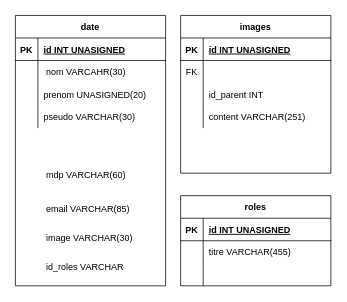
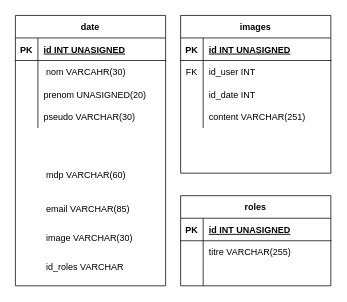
+ <mxCell id="9" value="id_user INT" style="shape=partialRectangle;connectable=0;fillColor=none;top=0;left=0;bottom=0;right=0;align=left;spacingLeft=6;overflow=hidden;" parent="7" vertex="1"><mxGeometry x="30" width="170" height="30" as="geometry" /></mxCell>
- <mxCell id="12" value="id_parent INT" style="shape=partialRectangle;connectable=0;fillColor=none;top=0;left=0;bottom=0;right=0;align=left;spacingLeft=6;overflow=hidden;" parent="10" vertex="1"><mxGeometry x="30" width="170" height="30" as="geometry" /></mxCell>
+ <mxCell id="12" value="id_date INT" style="shape=partialRectangle;connectable=0;fillColor=none;top=0;left=0;bottom=0;right=0;align=left;spacingLeft=6;overflow=hidden;" parent="10" vertex="1"><mxGeometry x="30" width="170" height="30" as="geometry" /></mxCell>
- <mxCell id="42" value="titre VARCHAR(455)" style="shape=partialRectangle;connectable=0;fillColor=none;top=0;left=0;bottom=0;right=0;align=left;spacingLeft=6;overflow=hidden;" parent="40" vertex="1"><mxGeometry x="30" width="170" height="30" as="geometry" /></mxCell>
+ <mxCell id="42" value="titre VARCHAR(255)" style="shape=partialRectangle;connectable=0;fillColor=none;top=0;left=0;bottom=0;right=0;align=left;spacingLeft=6;overflow=hidden;" parent="40" vertex="1"><mxGeometry x="30" width="170" height="30" as="geometry" /></mxCell>
